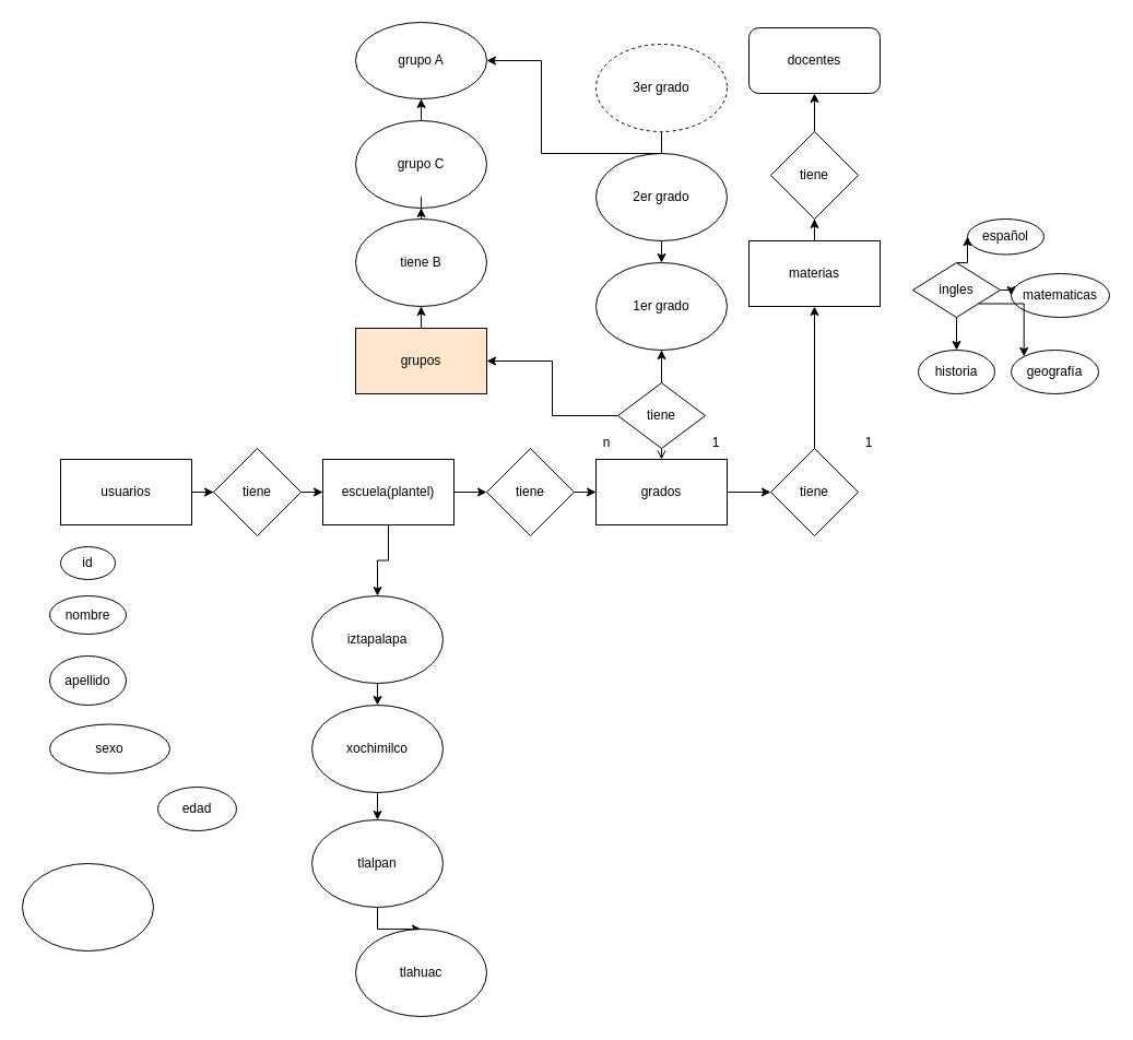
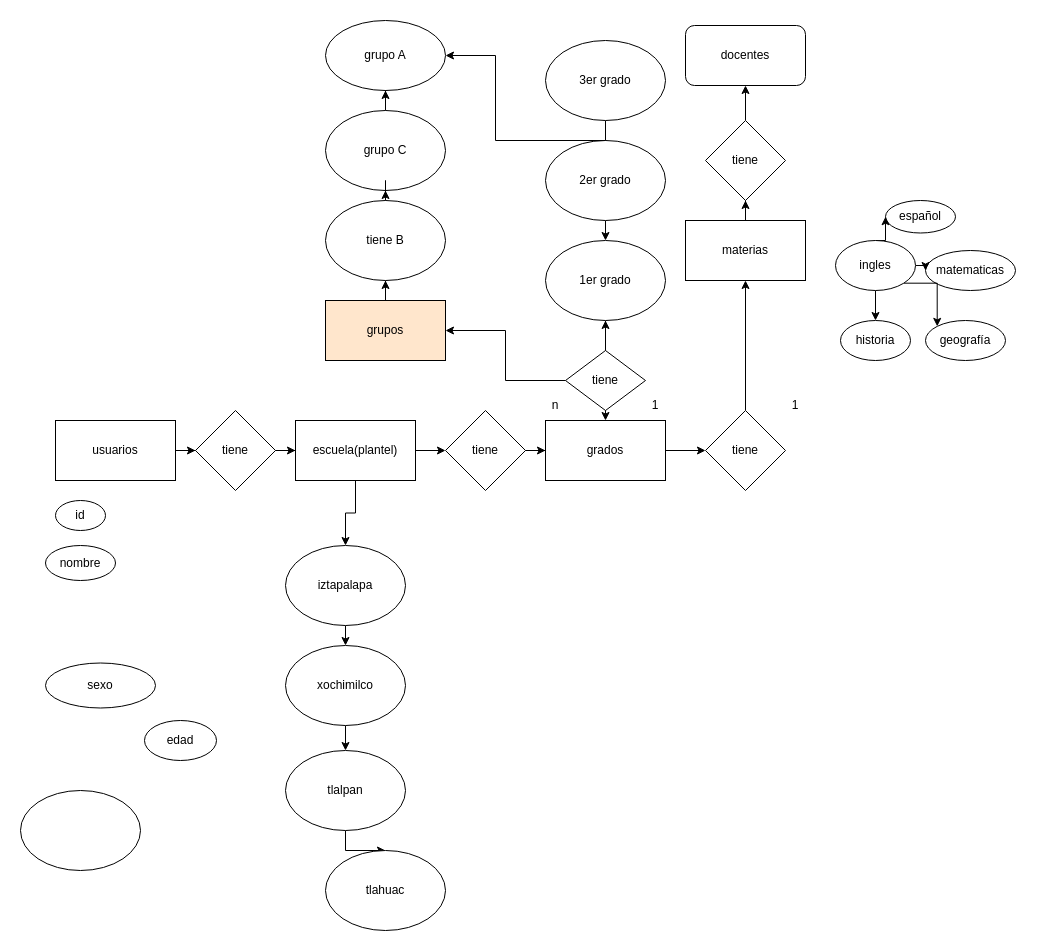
- <mxCell id="35" value="3er grado" style="ellipse;whiteSpace=wrap;html=1;dashed=1;" parent="1" vertex="1"><mxGeometry x="545" y="40" width="120" height="80" as="geometry" /></mxCell>
+ <mxCell id="35" value="3er grado" style="ellipse;whiteSpace=wrap;html=1;" parent="1" vertex="1"><mxGeometry x="545" y="40" width="120" height="80" as="geometry" /></mxCell>
- <mxCell id="29" value="ingles" style="rhombus;whiteSpace=wrap;html=1;" parent="1" vertex="1"><mxGeometry x="835" y="240" width="80" height="50" as="geometry" /></mxCell>
+ <mxCell id="29" value="ingles" style="ellipse;whiteSpace=wrap;html=1;" parent="1" vertex="1"><mxGeometry x="835" y="240" width="80" height="50" as="geometry" /></mxCell>
- <mxCell id="30" style="edgeStyle=orthogonalEdgeStyle;rounded=0;orthogonalLoop=1;jettySize=auto;html=1;exitX=0.5;exitY=1;exitDx=0;exitDy=0;entryX=0.5;entryY=0;entryDx=0;entryDy=0;endArrow=open;" edge="1" parent="1" source="31" target="8"><mxGeometry relative="1" as="geometry" /></mxCell>
+ <mxCell id="30" style="edgeStyle=orthogonalEdgeStyle;rounded=0;orthogonalLoop=1;jettySize=auto;html=1;exitX=0.5;exitY=1;exitDx=0;exitDy=0;entryX=0.5;entryY=0;entryDx=0;entryDy=0;" edge="1" parent="1" source="31" target="8"><mxGeometry relative="1" as="geometry" /></mxCell>
- <mxCell id="15" value="apellido" style="ellipse;whiteSpace=wrap;html=1;" parent="1" vertex="1"><mxGeometry x="45" y="600" width="70" height="45" as="geometry" /></mxCell>
